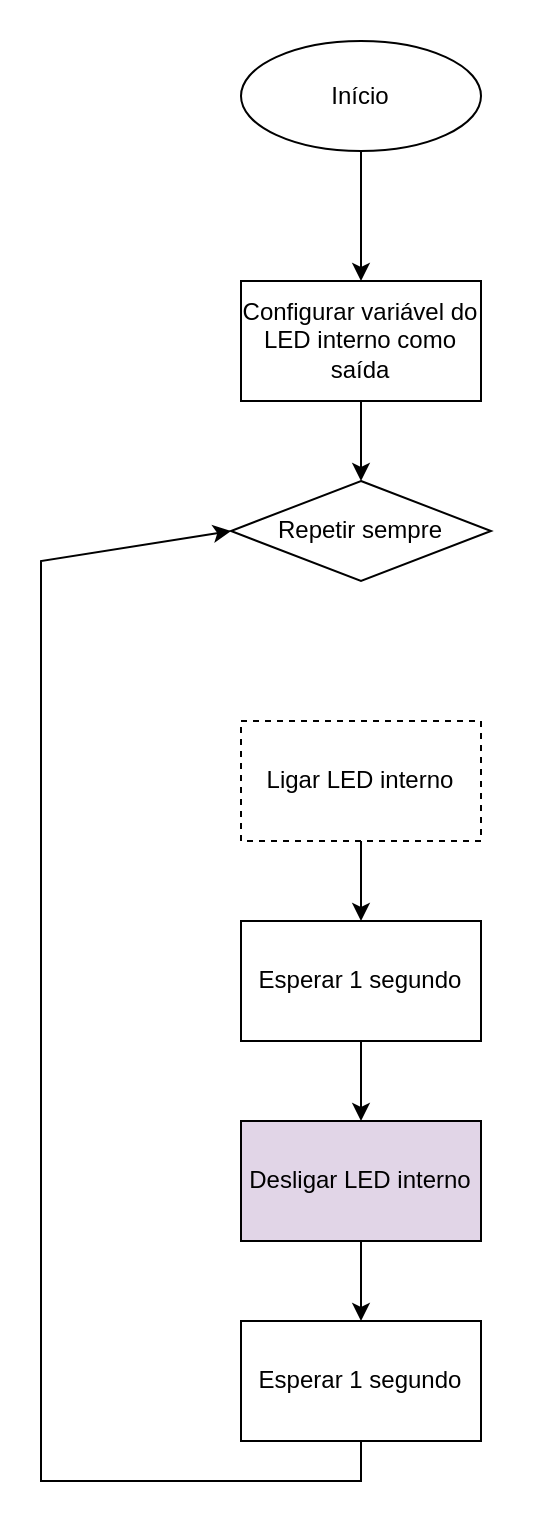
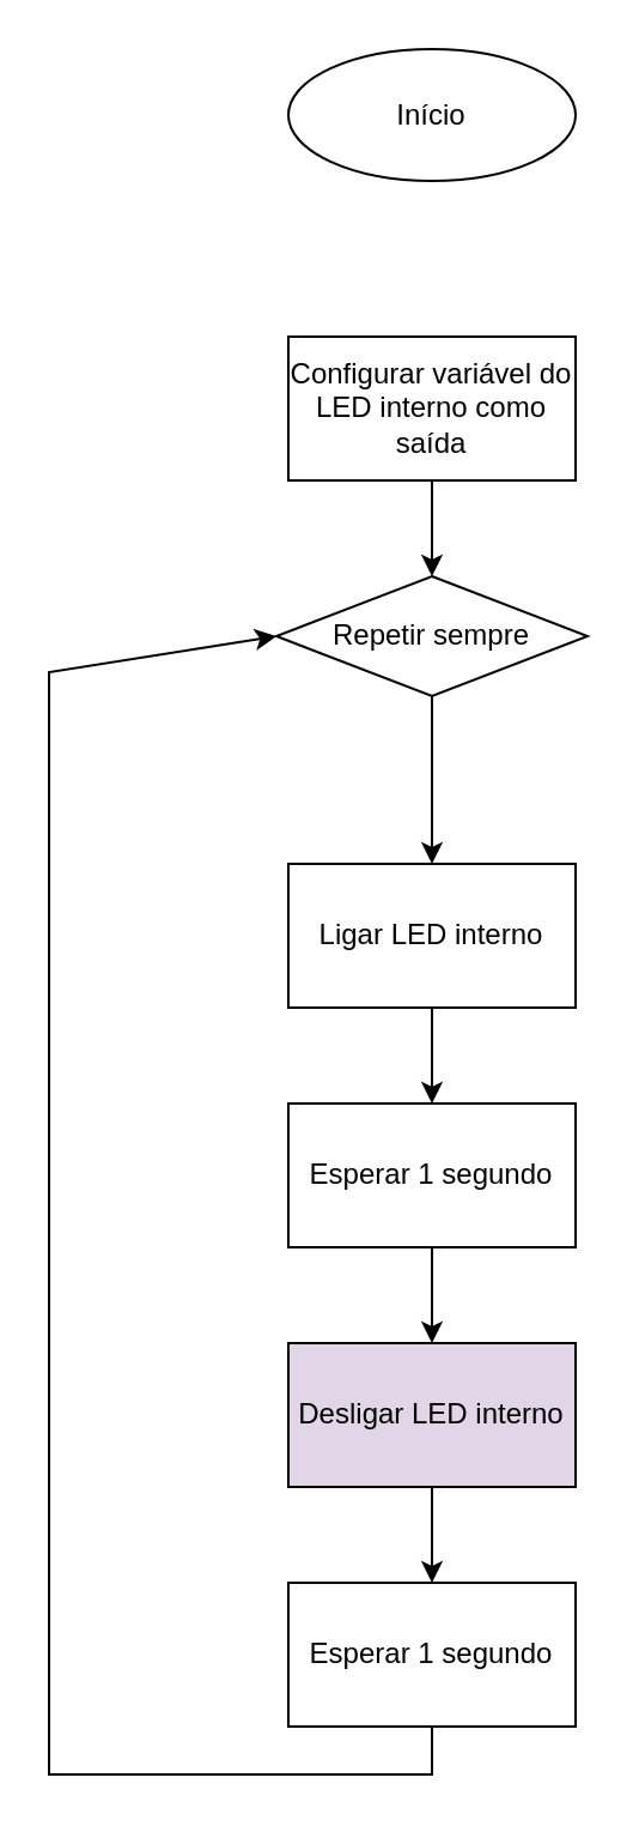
- <mxCell id="2" style="edgeStyle=orthogonalEdgeStyle;rounded=0;orthogonalLoop=1;jettySize=auto;html=1;entryX=0.5;entryY=0;entryDx=0;entryDy=0;" parent="1" source="3" target="5" edge="1"><mxGeometry relative="1" as="geometry" /></mxCell>
+ <mxCell id="6" style="edgeStyle=orthogonalEdgeStyle;rounded=0;orthogonalLoop=1;jettySize=auto;html=1;entryX=0.5;entryY=0;entryDx=0;entryDy=0;" parent="1" source="7" target="9" edge="1"><mxGeometry relative="1" as="geometry" /></mxCell>
- <mxCell id="9" value="Ligar LED interno" style="rounded=0;whiteSpace=wrap;html=1;dashed=1;" parent="1" vertex="1"><mxGeometry x="120" y="360" width="120" height="60" as="geometry" /></mxCell>
+ <mxCell id="9" value="Ligar LED interno" style="rounded=0;whiteSpace=wrap;html=1;" parent="1" vertex="1"><mxGeometry x="120" y="360" width="120" height="60" as="geometry" /></mxCell>
